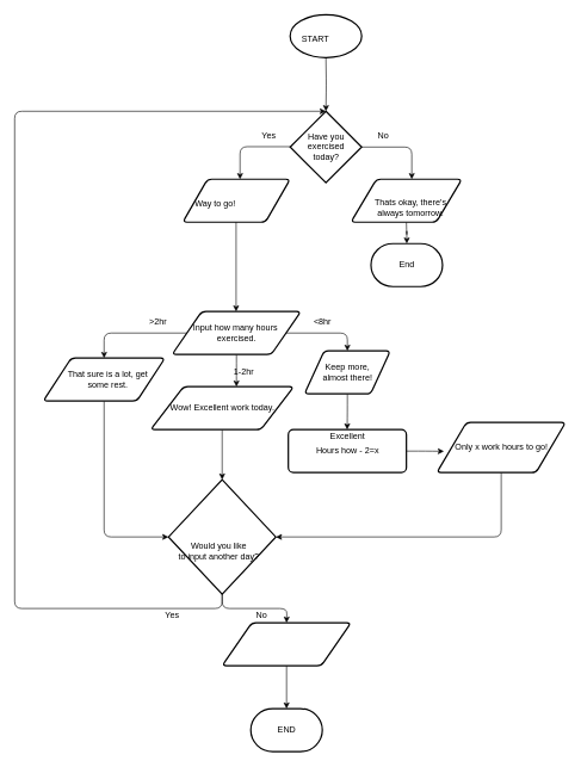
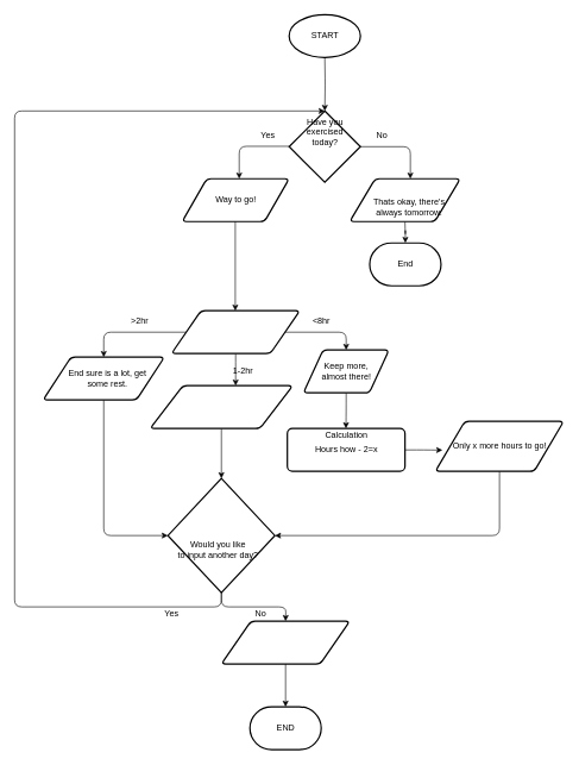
- <mxCell id="8" value="START" style="text;html=1;resizable=0;autosize=1;align=center;verticalAlign=middle;points=[];fillColor=none;strokeColor=none;rounded=1;" parent="1" vertex="1"><mxGeometry x="415" y="45" width="50" height="20" as="geometry" /></mxCell>
+ <mxCell id="8" value="START" style="text;html=1;resizable=0;autosize=1;align=center;verticalAlign=middle;points=[];fillColor=none;strokeColor=none;rounded=1;" parent="1" vertex="1"><mxGeometry x="430" y="40" width="50" height="20" as="geometry" /></mxCell>
- <mxCell id="5" value="Have you &lt;br&gt;exercised&lt;br&gt;today?" style="text;html=1;resizable=0;autosize=1;align=center;verticalAlign=middle;points=[];fillColor=none;strokeColor=none;rounded=1;" parent="1" vertex="1"><mxGeometry x="420" y="180" width="70" height="50" as="geometry" /></mxCell>
+ <mxCell id="5" value="Have you &lt;br&gt;exercised&lt;br&gt;today?" style="text;html=1;resizable=0;autosize=1;align=center;verticalAlign=middle;points=[];fillColor=none;strokeColor=none;rounded=1;" parent="1" vertex="1"><mxGeometry x="420" y="160" width="70" height="50" as="geometry" /></mxCell>
- <mxCell id="13" value="Way to go!" style="text;html=1;resizable=0;autosize=1;align=center;verticalAlign=middle;points=[];fillColor=none;strokeColor=none;rounded=1;" parent="1" vertex="1"><mxGeometry x="265" y="275" width="70" height="20" as="geometry" /></mxCell>
+ <mxCell id="13" value="Way to go!" style="text;html=1;resizable=0;autosize=1;align=center;verticalAlign=middle;points=[];fillColor=none;strokeColor=none;rounded=1;" parent="1" vertex="1"><mxGeometry x="295" y="270" width="70" height="20" as="geometry" /></mxCell>
- <mxCell id="26" value="&amp;gt;2hr" style="text;html=1;resizable=0;autosize=1;align=center;verticalAlign=middle;points=[];fillColor=none;strokeColor=none;rounded=1;" parent="1" vertex="1"><mxGeometry x="200" y="440" width="40" height="20" as="geometry" /></mxCell>
+ <mxCell id="26" value="&amp;gt;2hr" style="text;html=1;resizable=0;autosize=1;align=center;verticalAlign=middle;points=[];fillColor=none;strokeColor=none;rounded=1;" parent="1" vertex="1"><mxGeometry x="175" y="440" width="40" height="20" as="geometry" /></mxCell>
- <mxCell id="23" value="Input how many hours&amp;nbsp;&lt;br&gt;exercised." style="text;html=1;resizable=0;autosize=1;align=center;verticalAlign=middle;points=[];fillColor=none;strokeColor=none;rounded=1;" parent="1" vertex="1"><mxGeometry x="260" y="450" width="140" height="30" as="geometry" /></mxCell>
- <mxCell id="29" value="That sure is a lot, get&lt;br&gt;some rest." style="text;html=1;resizable=0;autosize=1;align=center;verticalAlign=middle;points=[];fillColor=none;strokeColor=none;rounded=1;" parent="1" vertex="1"><mxGeometry x="85" y="515" width="130" height="30" as="geometry" /></mxCell>
+ <mxCell id="29" value="End sure is a lot, get&lt;br&gt;some rest." style="text;html=1;resizable=0;autosize=1;align=center;verticalAlign=middle;points=[];fillColor=none;strokeColor=none;rounded=1;" parent="1" vertex="1"><mxGeometry x="85" y="515" width="130" height="30" as="geometry" /></mxCell>
- <mxCell id="35" value="Wow! Excellent work today." style="text;html=1;resizable=0;autosize=1;align=center;verticalAlign=middle;points=[];fillColor=none;strokeColor=none;rounded=1;" parent="1" vertex="1"><mxGeometry x="230" y="560" width="160" height="20" as="geometry" /></mxCell>
- <mxCell id="42" value="Excellent" style="text;html=1;resizable=0;autosize=1;align=center;verticalAlign=middle;points=[];fillColor=none;strokeColor=none;rounded=1;" parent="1" vertex="1"><mxGeometry x="450" y="600" width="70" height="20" as="geometry" /></mxCell>
+ <mxCell id="42" value="Calculation" style="text;html=1;resizable=0;autosize=1;align=center;verticalAlign=middle;points=[];fillColor=none;strokeColor=none;rounded=1;" parent="1" vertex="1"><mxGeometry x="450" y="600" width="70" height="20" as="geometry" /></mxCell>
- <mxCell id="46" value="Only x work hours to go!" style="text;html=1;resizable=0;autosize=1;align=center;verticalAlign=middle;points=[];fillColor=none;strokeColor=none;rounded=1;" parent="1" vertex="1"><mxGeometry x="625" y="615" width="150" height="20" as="geometry" /></mxCell>
+ <mxCell id="46" value="Only x more hours to go!" style="text;html=1;resizable=0;autosize=1;align=center;verticalAlign=middle;points=[];fillColor=none;strokeColor=none;rounded=1;" parent="1" vertex="1"><mxGeometry x="625" y="615" width="150" height="20" as="geometry" /></mxCell>
